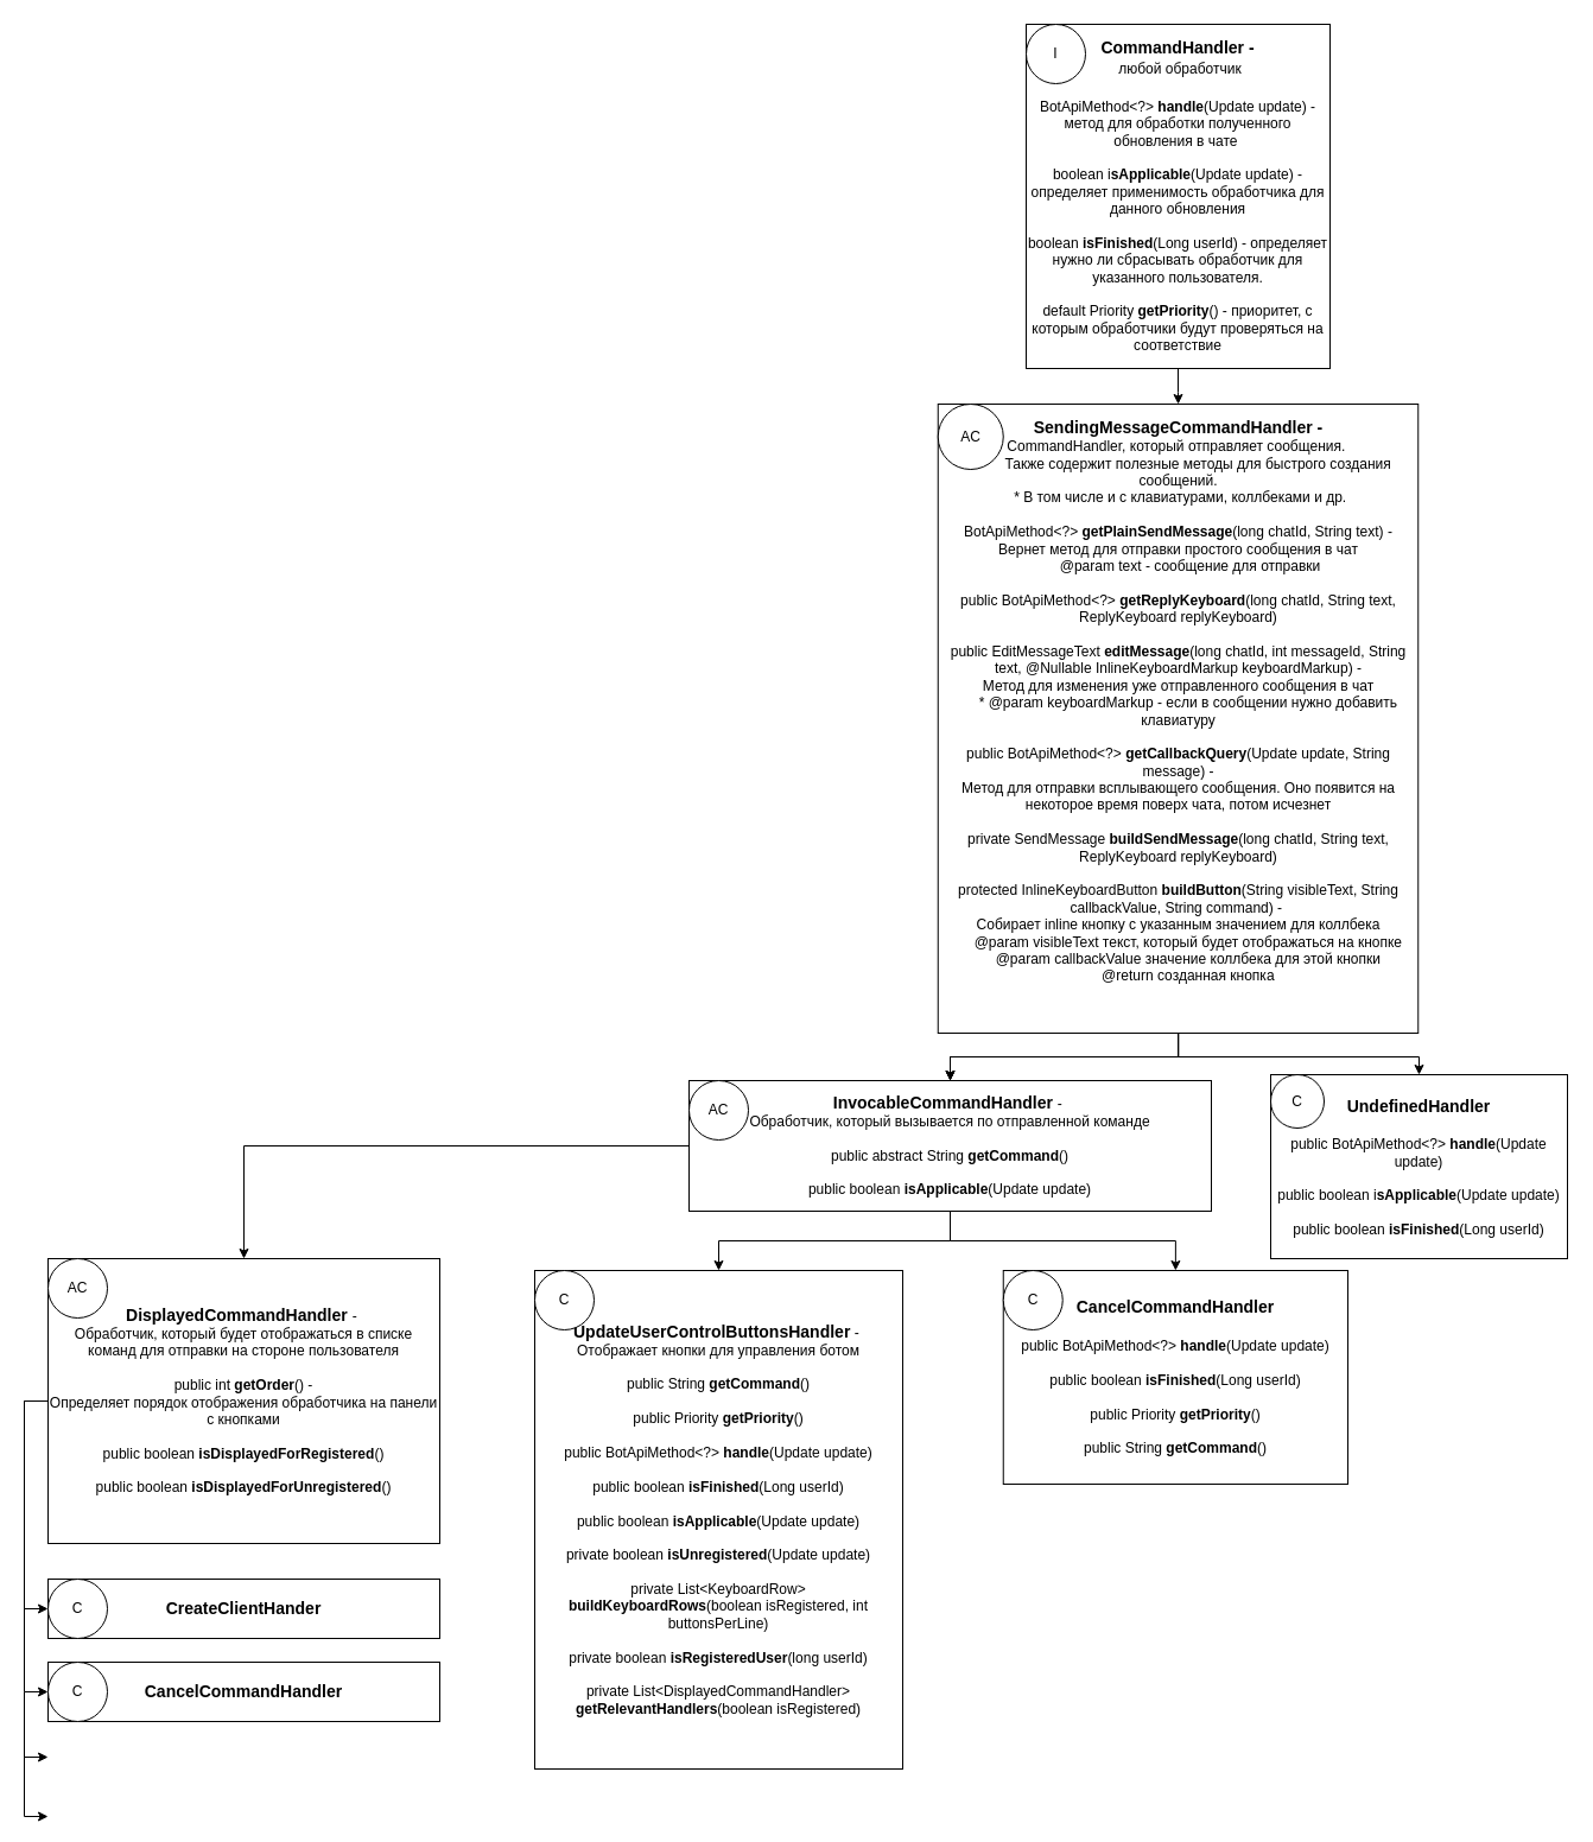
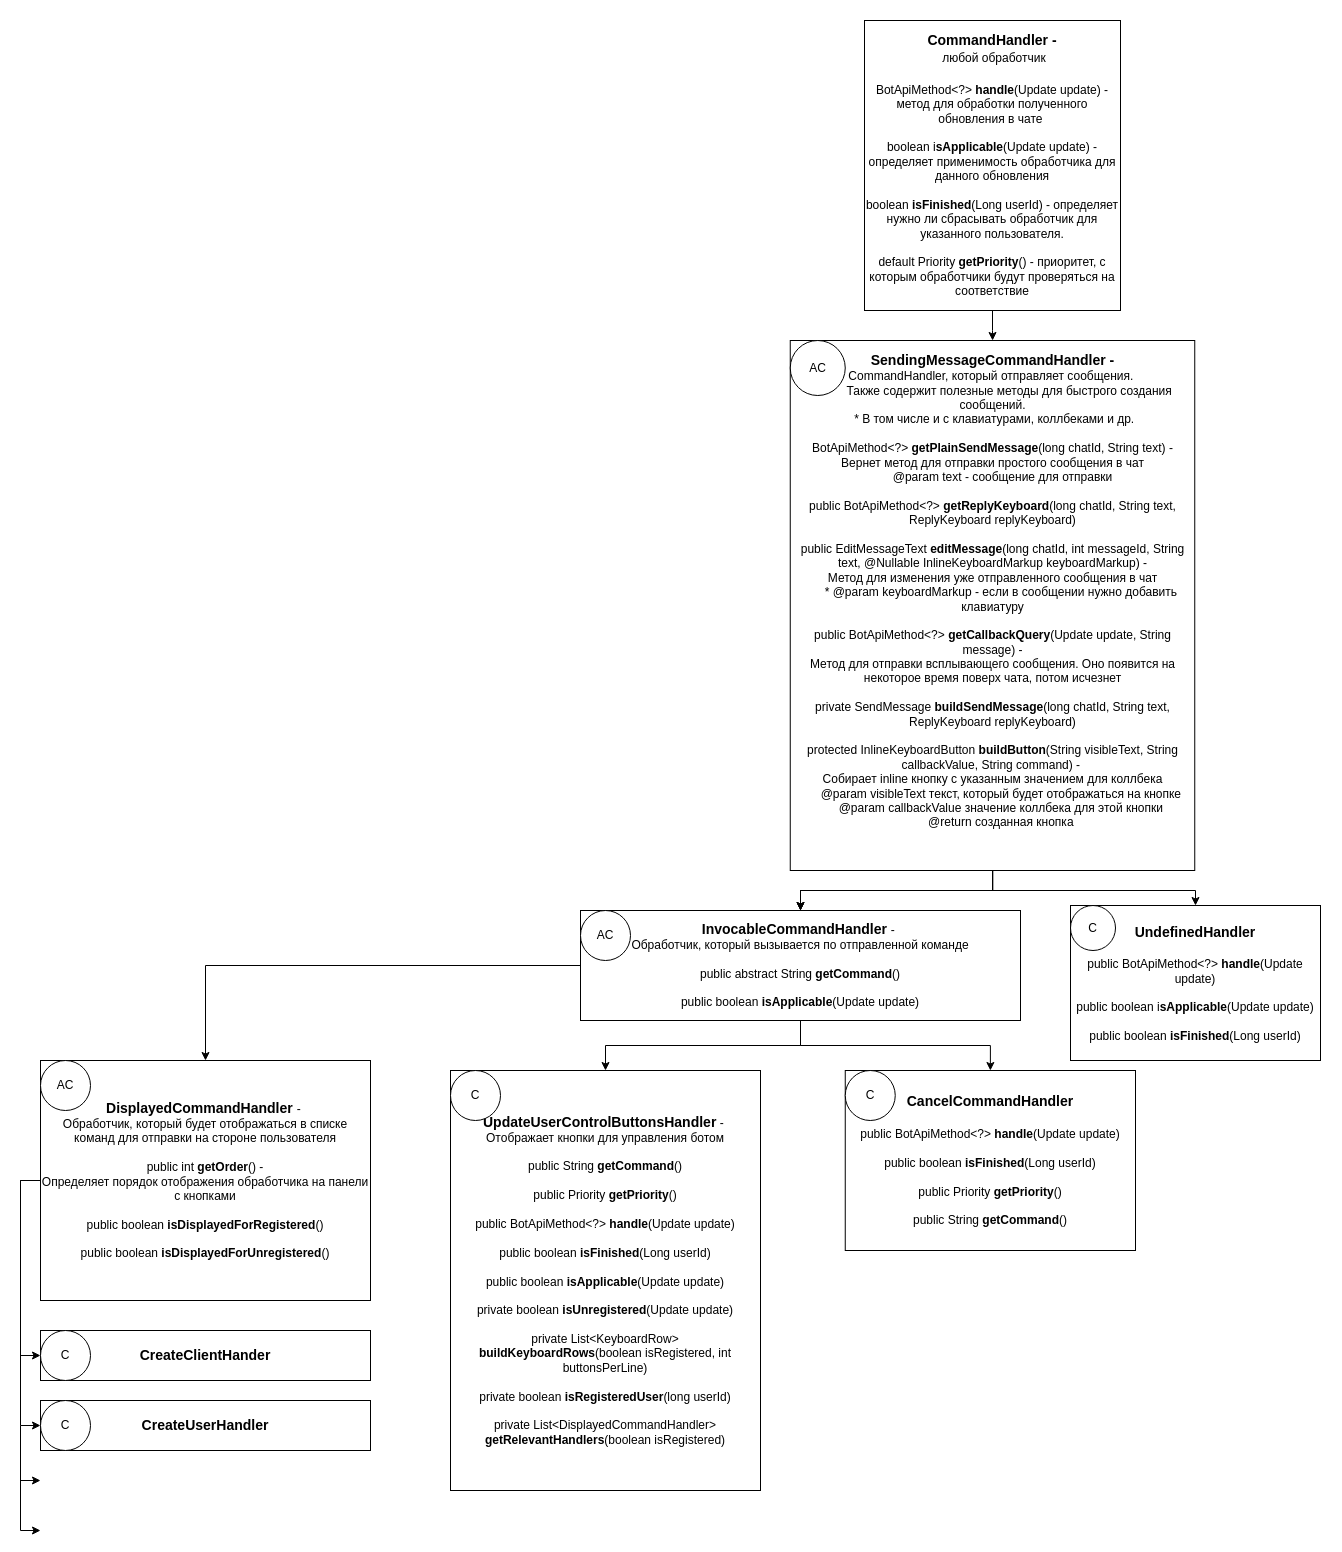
- <mxCell id="4" value="I" style="ellipse;whiteSpace=wrap;html=1;aspect=fixed;" vertex="1" parent="1"><mxGeometry x="864" y="20" width="50" height="50" as="geometry" /></mxCell>
- <mxCell id="27" value="&lt;b&gt;&lt;font style=&quot;font-size: 14px;&quot;&gt;CancelCommandHandler&lt;/font&gt;&lt;/b&gt;" style="rounded=0;whiteSpace=wrap;html=1;" vertex="1" parent="1"><mxGeometry x="40" y="1400" width="330" height="50" as="geometry" /></mxCell>
+ <mxCell id="27" value="&lt;b&gt;&lt;font style=&quot;font-size: 14px;&quot;&gt;CreateUserHandler&lt;/font&gt;&lt;/b&gt;" style="rounded=0;whiteSpace=wrap;html=1;" vertex="1" parent="1"><mxGeometry x="40" y="1400" width="330" height="50" as="geometry" /></mxCell>
